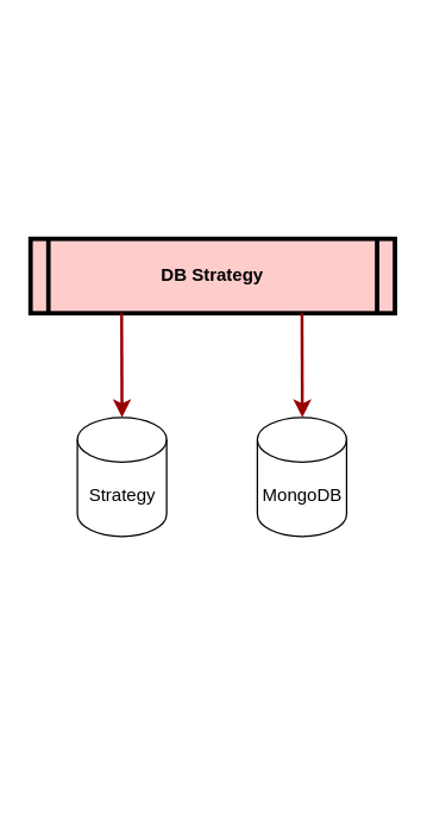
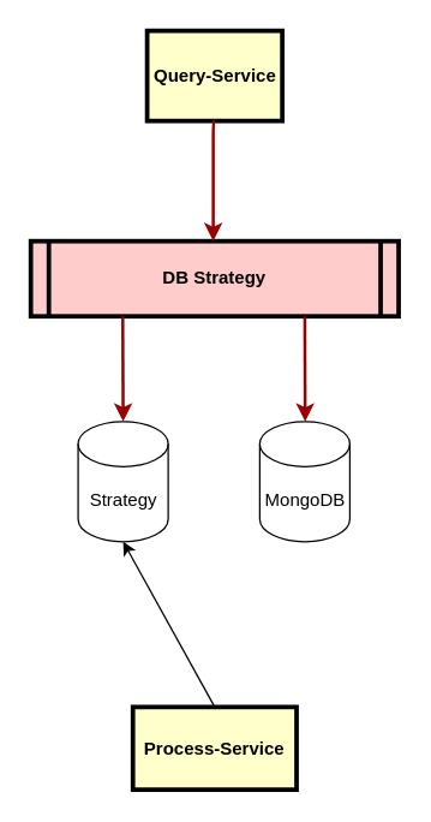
+ <mxCell id="3" value="Query-Service" style="whiteSpace=wrap;align=center;verticalAlign=middle;fontStyle=1;strokeWidth=3;fillColor=#FFFFCC;direction=east;" vertex="1" parent="1"><mxGeometry x="97.5" y="20" width="90" height="60" as="geometry" /></mxCell>
+ <mxCell id="6" value="" style="edgeStyle=elbowEdgeStyle;elbow=horizontal;strokeColor=#990000;strokeWidth=2;exitX=0.5;exitY=1;exitDx=0;exitDy=0;" edge="1" parent="1" source="3" target="4"><mxGeometry width="100" height="100" relative="1" as="geometry"><mxPoint x="393" y="27.5" as="sourcePoint" /><mxPoint x="201.5" y="100" as="targetPoint" /><Array as="points"><mxPoint x="141.5" y="100" /></Array></mxGeometry></mxCell>
+ <mxCell id="10" value="" style="endArrow=classic;html=1;entryX=0.5;entryY=1;entryDx=0;entryDy=0;exitX=0.5;exitY=0;exitDx=0;exitDy=0;entryPerimeter=0;" edge="1" parent="1" source="9" target="2"><mxGeometry width="50" height="50" relative="1" as="geometry"><mxPoint x="321.5" y="400" as="sourcePoint" /><mxPoint x="371.5" y="350" as="targetPoint" /></mxGeometry></mxCell>
+ <mxCell id="9" value="Process-Service" style="whiteSpace=wrap;align=center;verticalAlign=middle;fontStyle=1;strokeWidth=3;fillColor=#FFFFCC;direction=east;" vertex="1" parent="1"><mxGeometry x="88" y="470" width="109" height="55" as="geometry" /></mxCell>
